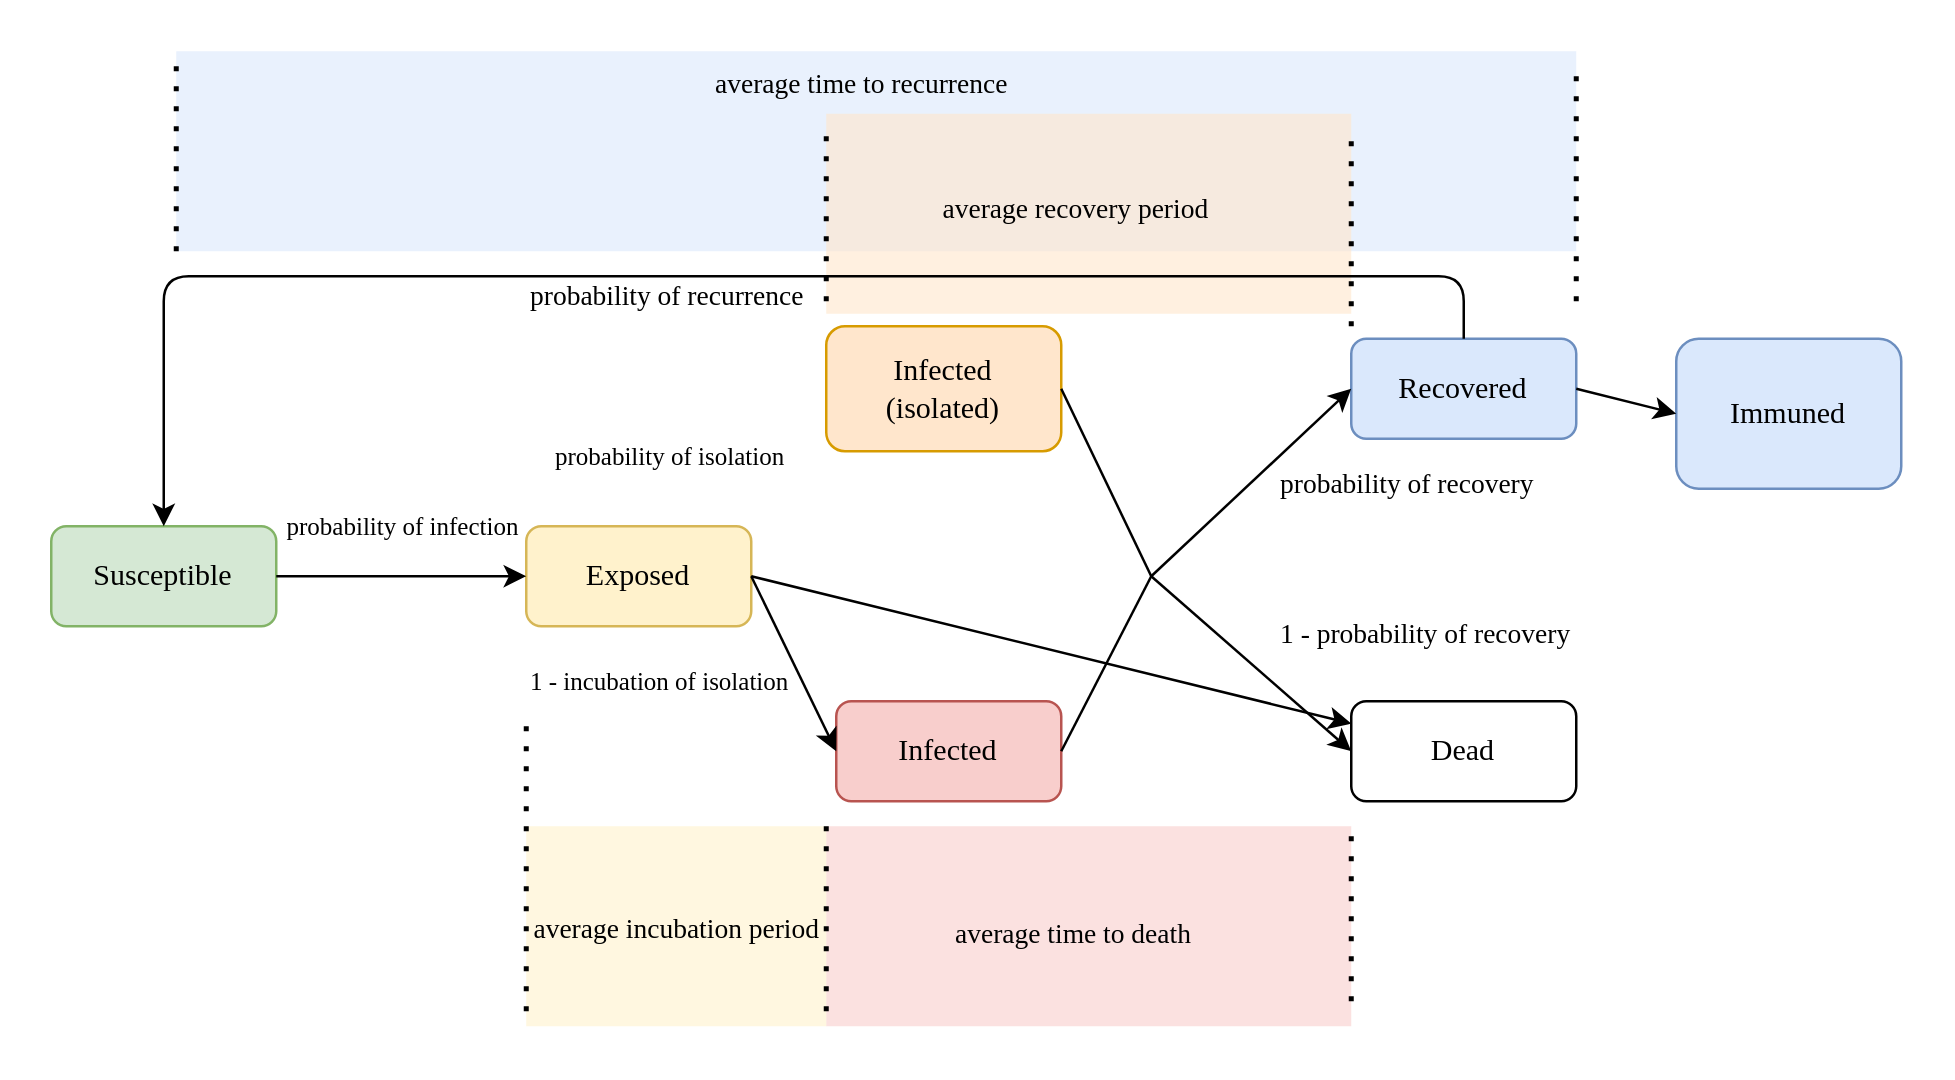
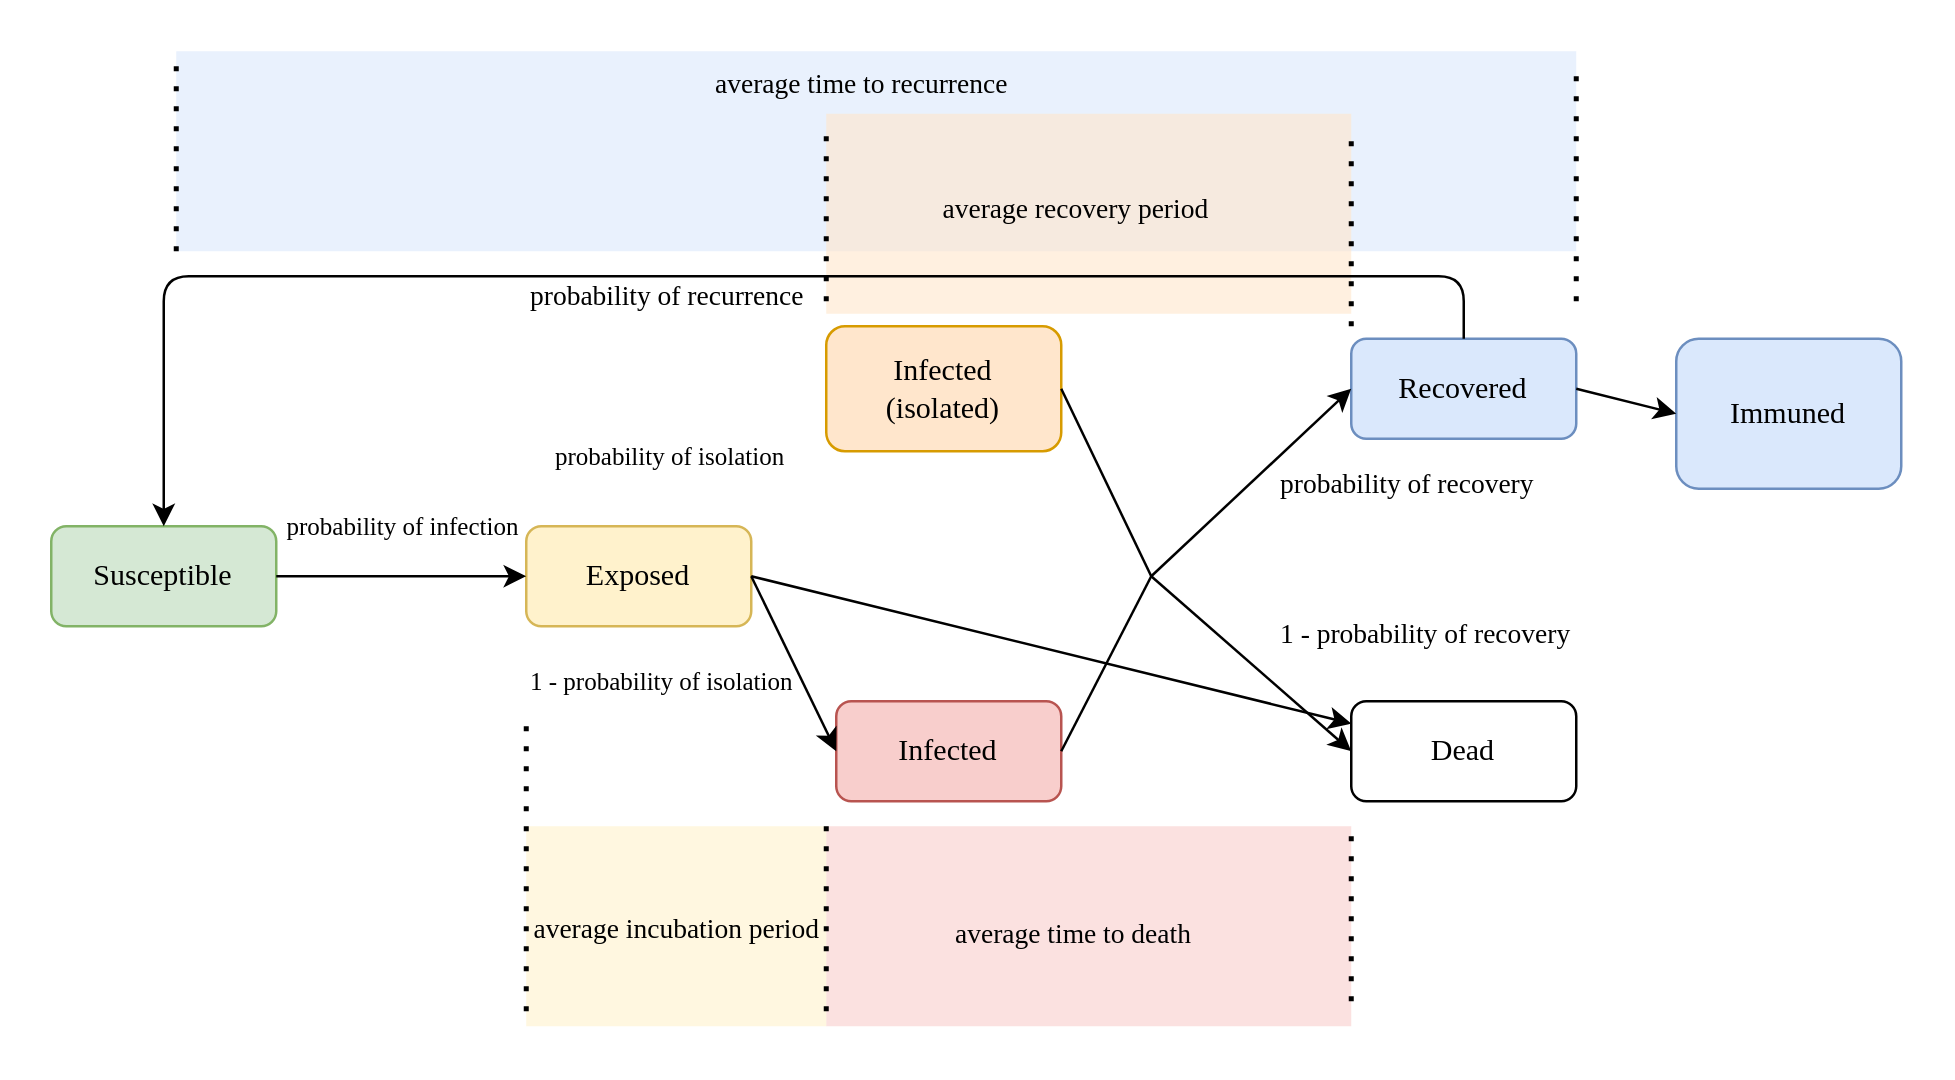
- <mxCell id="25" value="&lt;p style=&quot;margin: 0px ; text-align: justify ; font-style: normal ; font-weight: normal ; font-stretch: normal ; font-size: 10px ; line-height: normal ; font-family: &amp;#34;times new roman&amp;#34; ; color: rgb(0 , 0 , 0)&quot;&gt;1 - incubation of isolation&lt;/p&gt;" style="text;whiteSpace=wrap;html=1;fontSize=10;" vertex="1" parent="1"><mxGeometry x="210" y="260" width="130" height="30" as="geometry" /></mxCell>
+ <mxCell id="25" value="&lt;p style=&quot;margin: 0px ; text-align: justify ; font-style: normal ; font-weight: normal ; font-stretch: normal ; font-size: 10px ; line-height: normal ; font-family: &amp;#34;times new roman&amp;#34; ; color: rgb(0 , 0 , 0)&quot;&gt;1 - probability of isolation&lt;/p&gt;" style="text;whiteSpace=wrap;html=1;fontSize=10;" vertex="1" parent="1"><mxGeometry x="210" y="260" width="130" height="30" as="geometry" /></mxCell>
